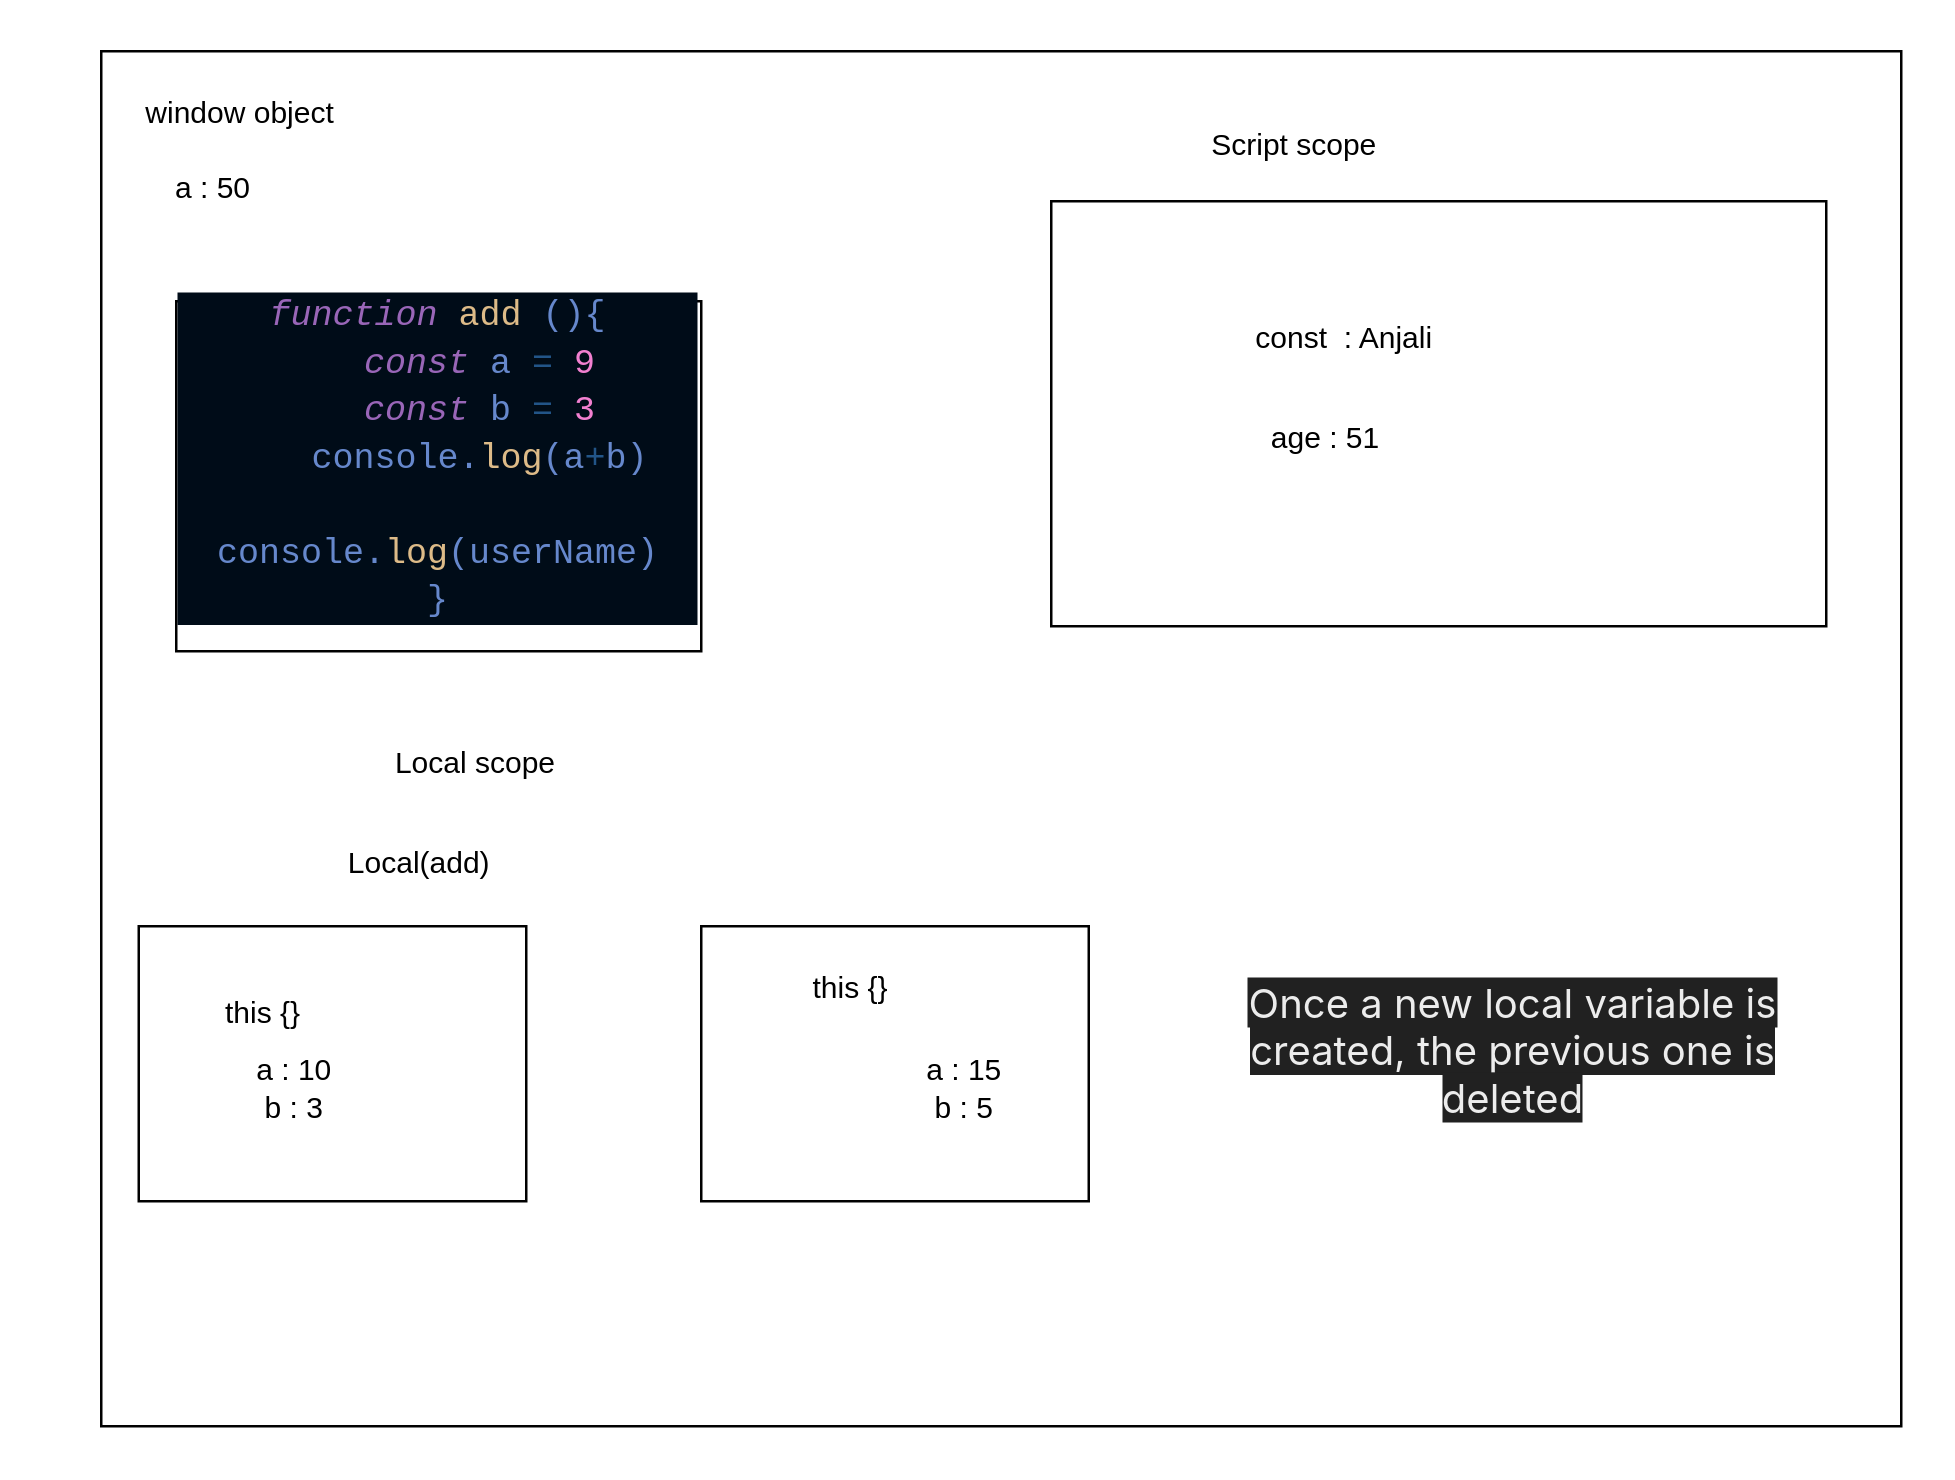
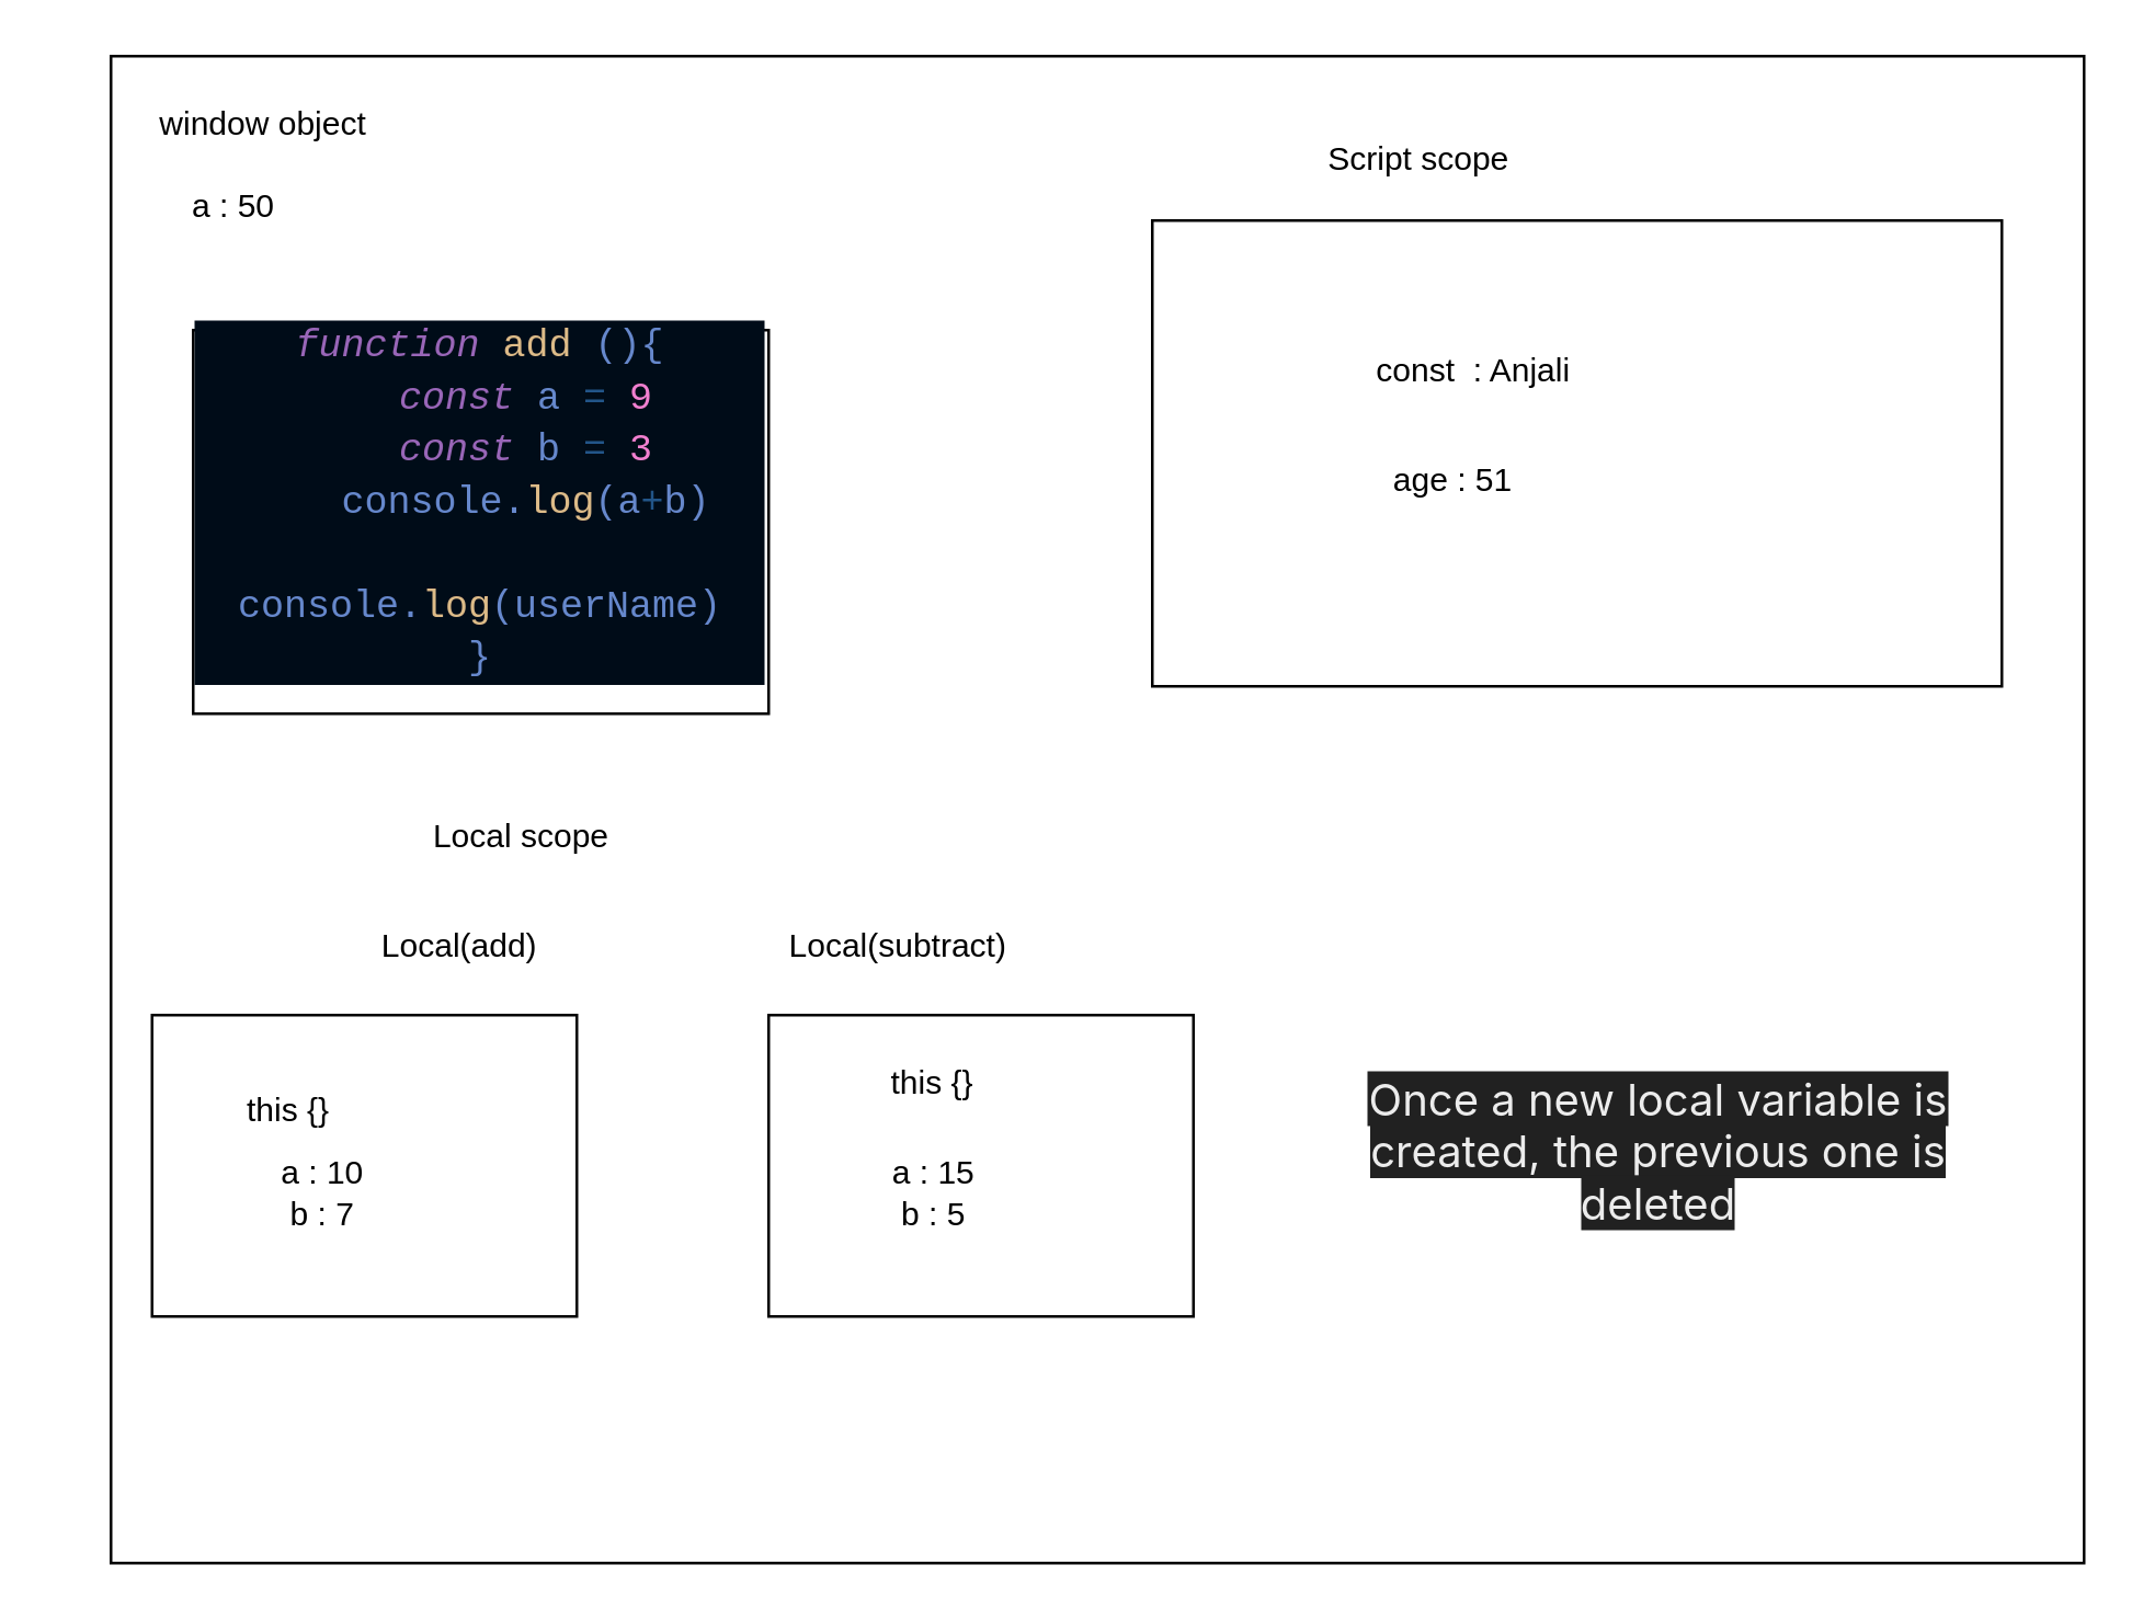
+ <mxCell id="14" value="Local(subtract)" style="text;strokeColor=none;align=center;fillColor=none;html=1;verticalAlign=middle;whiteSpace=wrap;rounded=0;" parent="1" vertex="1"><mxGeometry x="270" y="330" width="115" height="30" as="geometry" /></mxCell>
- <mxCell id="10" value="a : 10&lt;br&gt;b : 3" style="text;strokeColor=none;align=center;fillColor=none;html=1;verticalAlign=middle;whiteSpace=wrap;rounded=0;fontFamily=Helvetica;fontSize=12;fontColor=default;" parent="1" vertex="1"><mxGeometry x="75" y="420" width="85" height="30" as="geometry" /></mxCell>
+ <mxCell id="10" value="a : 10&lt;br&gt;b : 7" style="text;strokeColor=none;align=center;fillColor=none;html=1;verticalAlign=middle;whiteSpace=wrap;rounded=0;fontFamily=Helvetica;fontSize=12;fontColor=default;" parent="1" vertex="1"><mxGeometry x="75" y="420" width="85" height="30" as="geometry" /></mxCell>
- <mxCell id="13" value="a : 15&lt;br&gt;b : 5" style="text;strokeColor=none;align=center;fillColor=none;html=1;verticalAlign=middle;whiteSpace=wrap;rounded=0;fontFamily=Helvetica;fontSize=12;fontColor=default;" parent="1" vertex="1"><mxGeometry x="342.5" y="420" width="85" height="30" as="geometry" /></mxCell>
+ <mxCell id="13" value="a : 15&lt;br&gt;b : 5" style="text;strokeColor=none;align=center;fillColor=none;html=1;verticalAlign=middle;whiteSpace=wrap;rounded=0;fontFamily=Helvetica;fontSize=12;fontColor=default;" parent="1" vertex="1"><mxGeometry x="297.5" y="420" width="85" height="30" as="geometry" /></mxCell>
